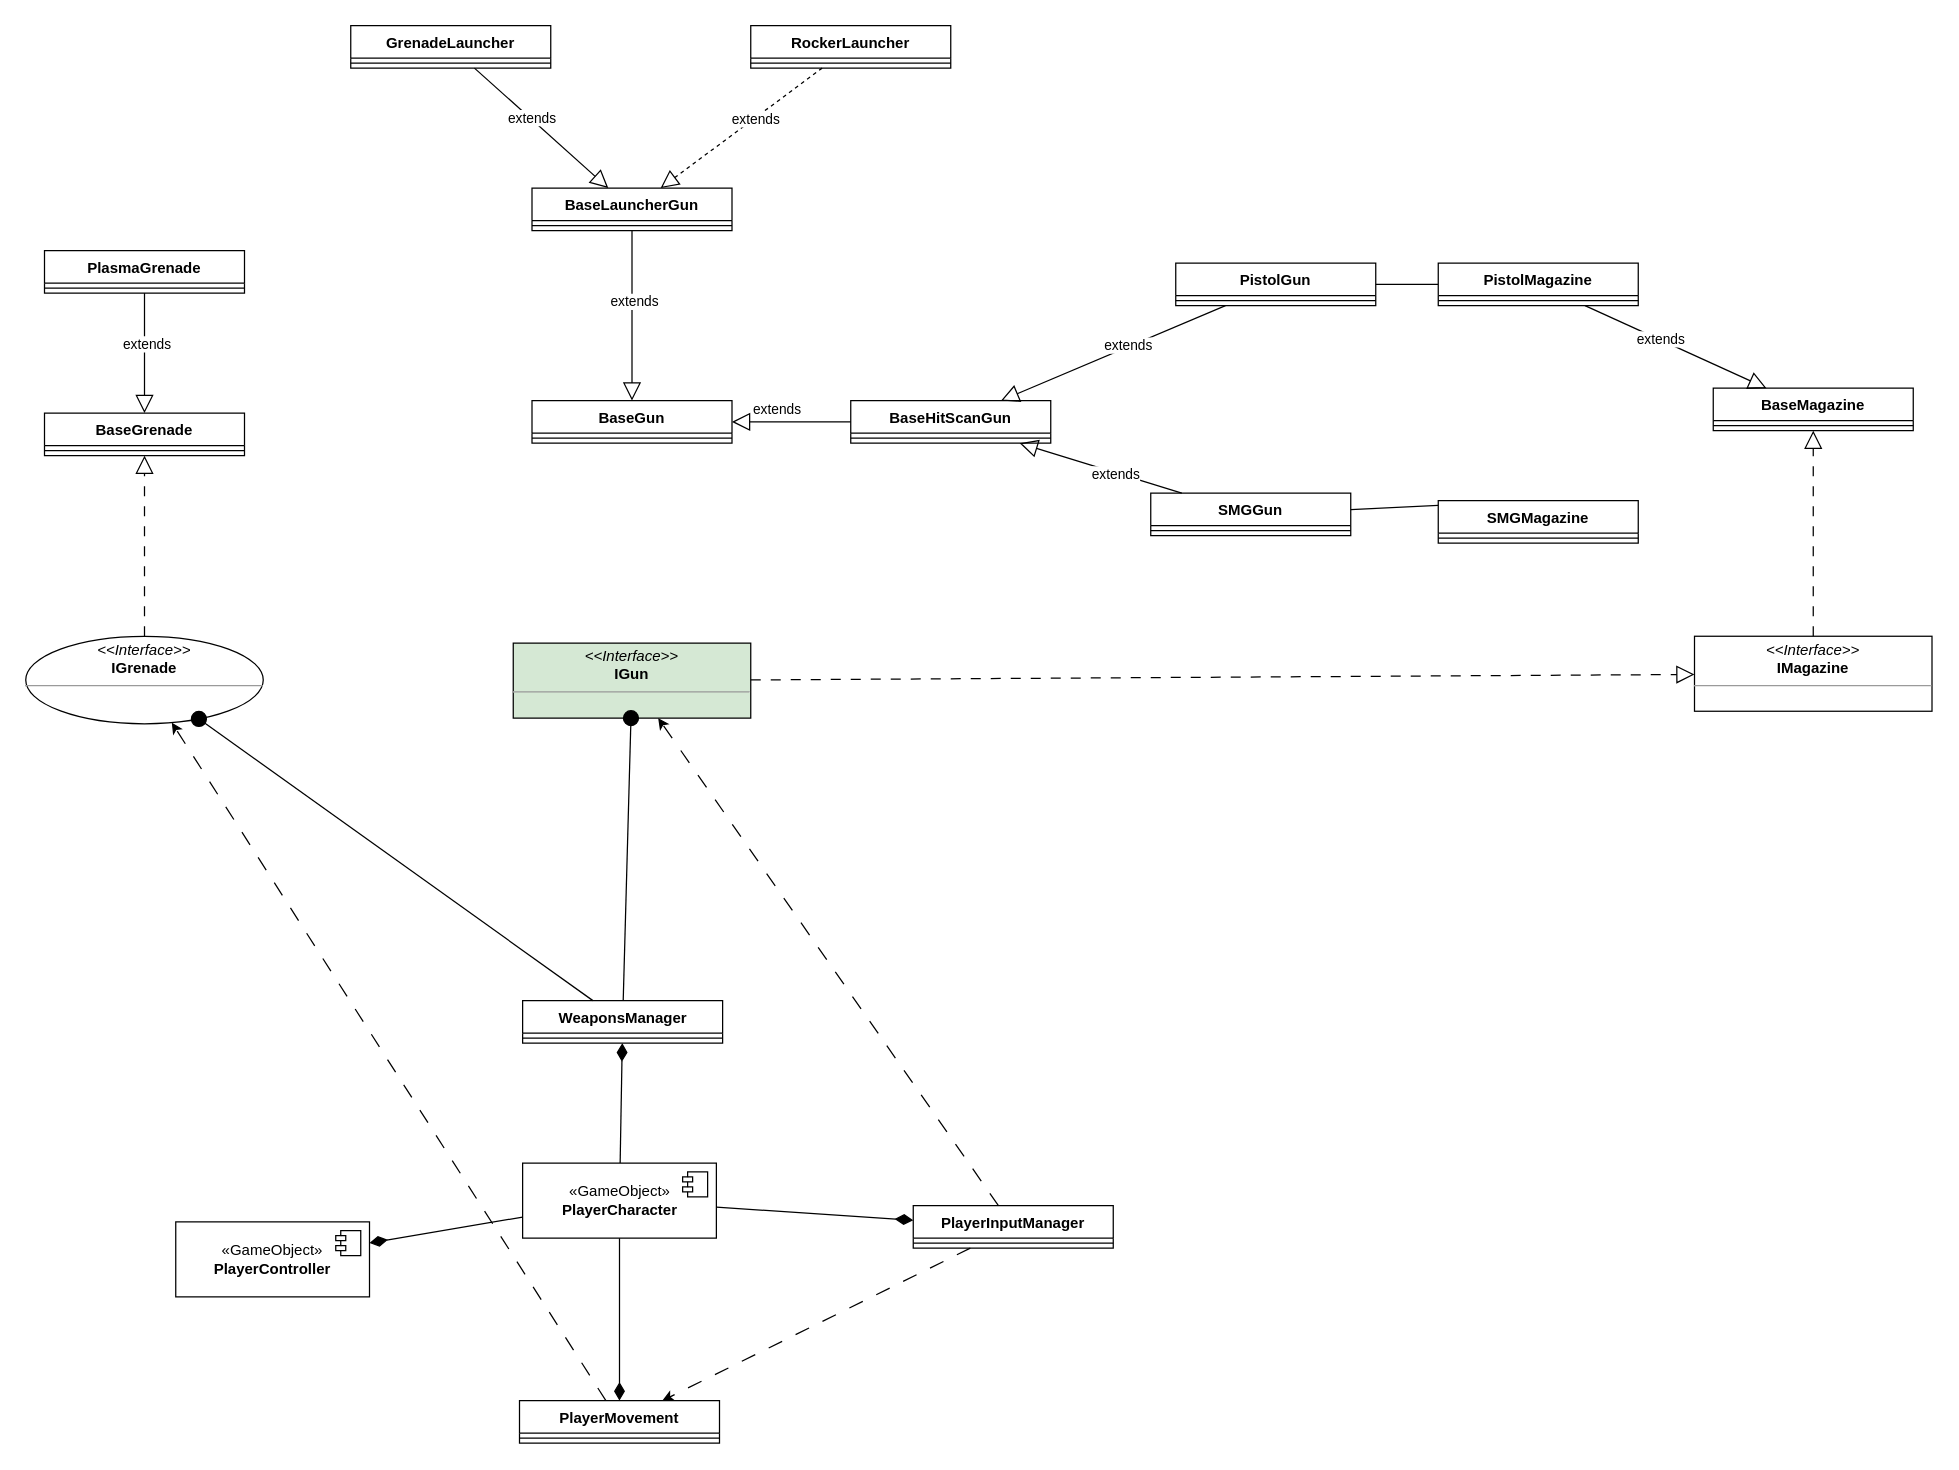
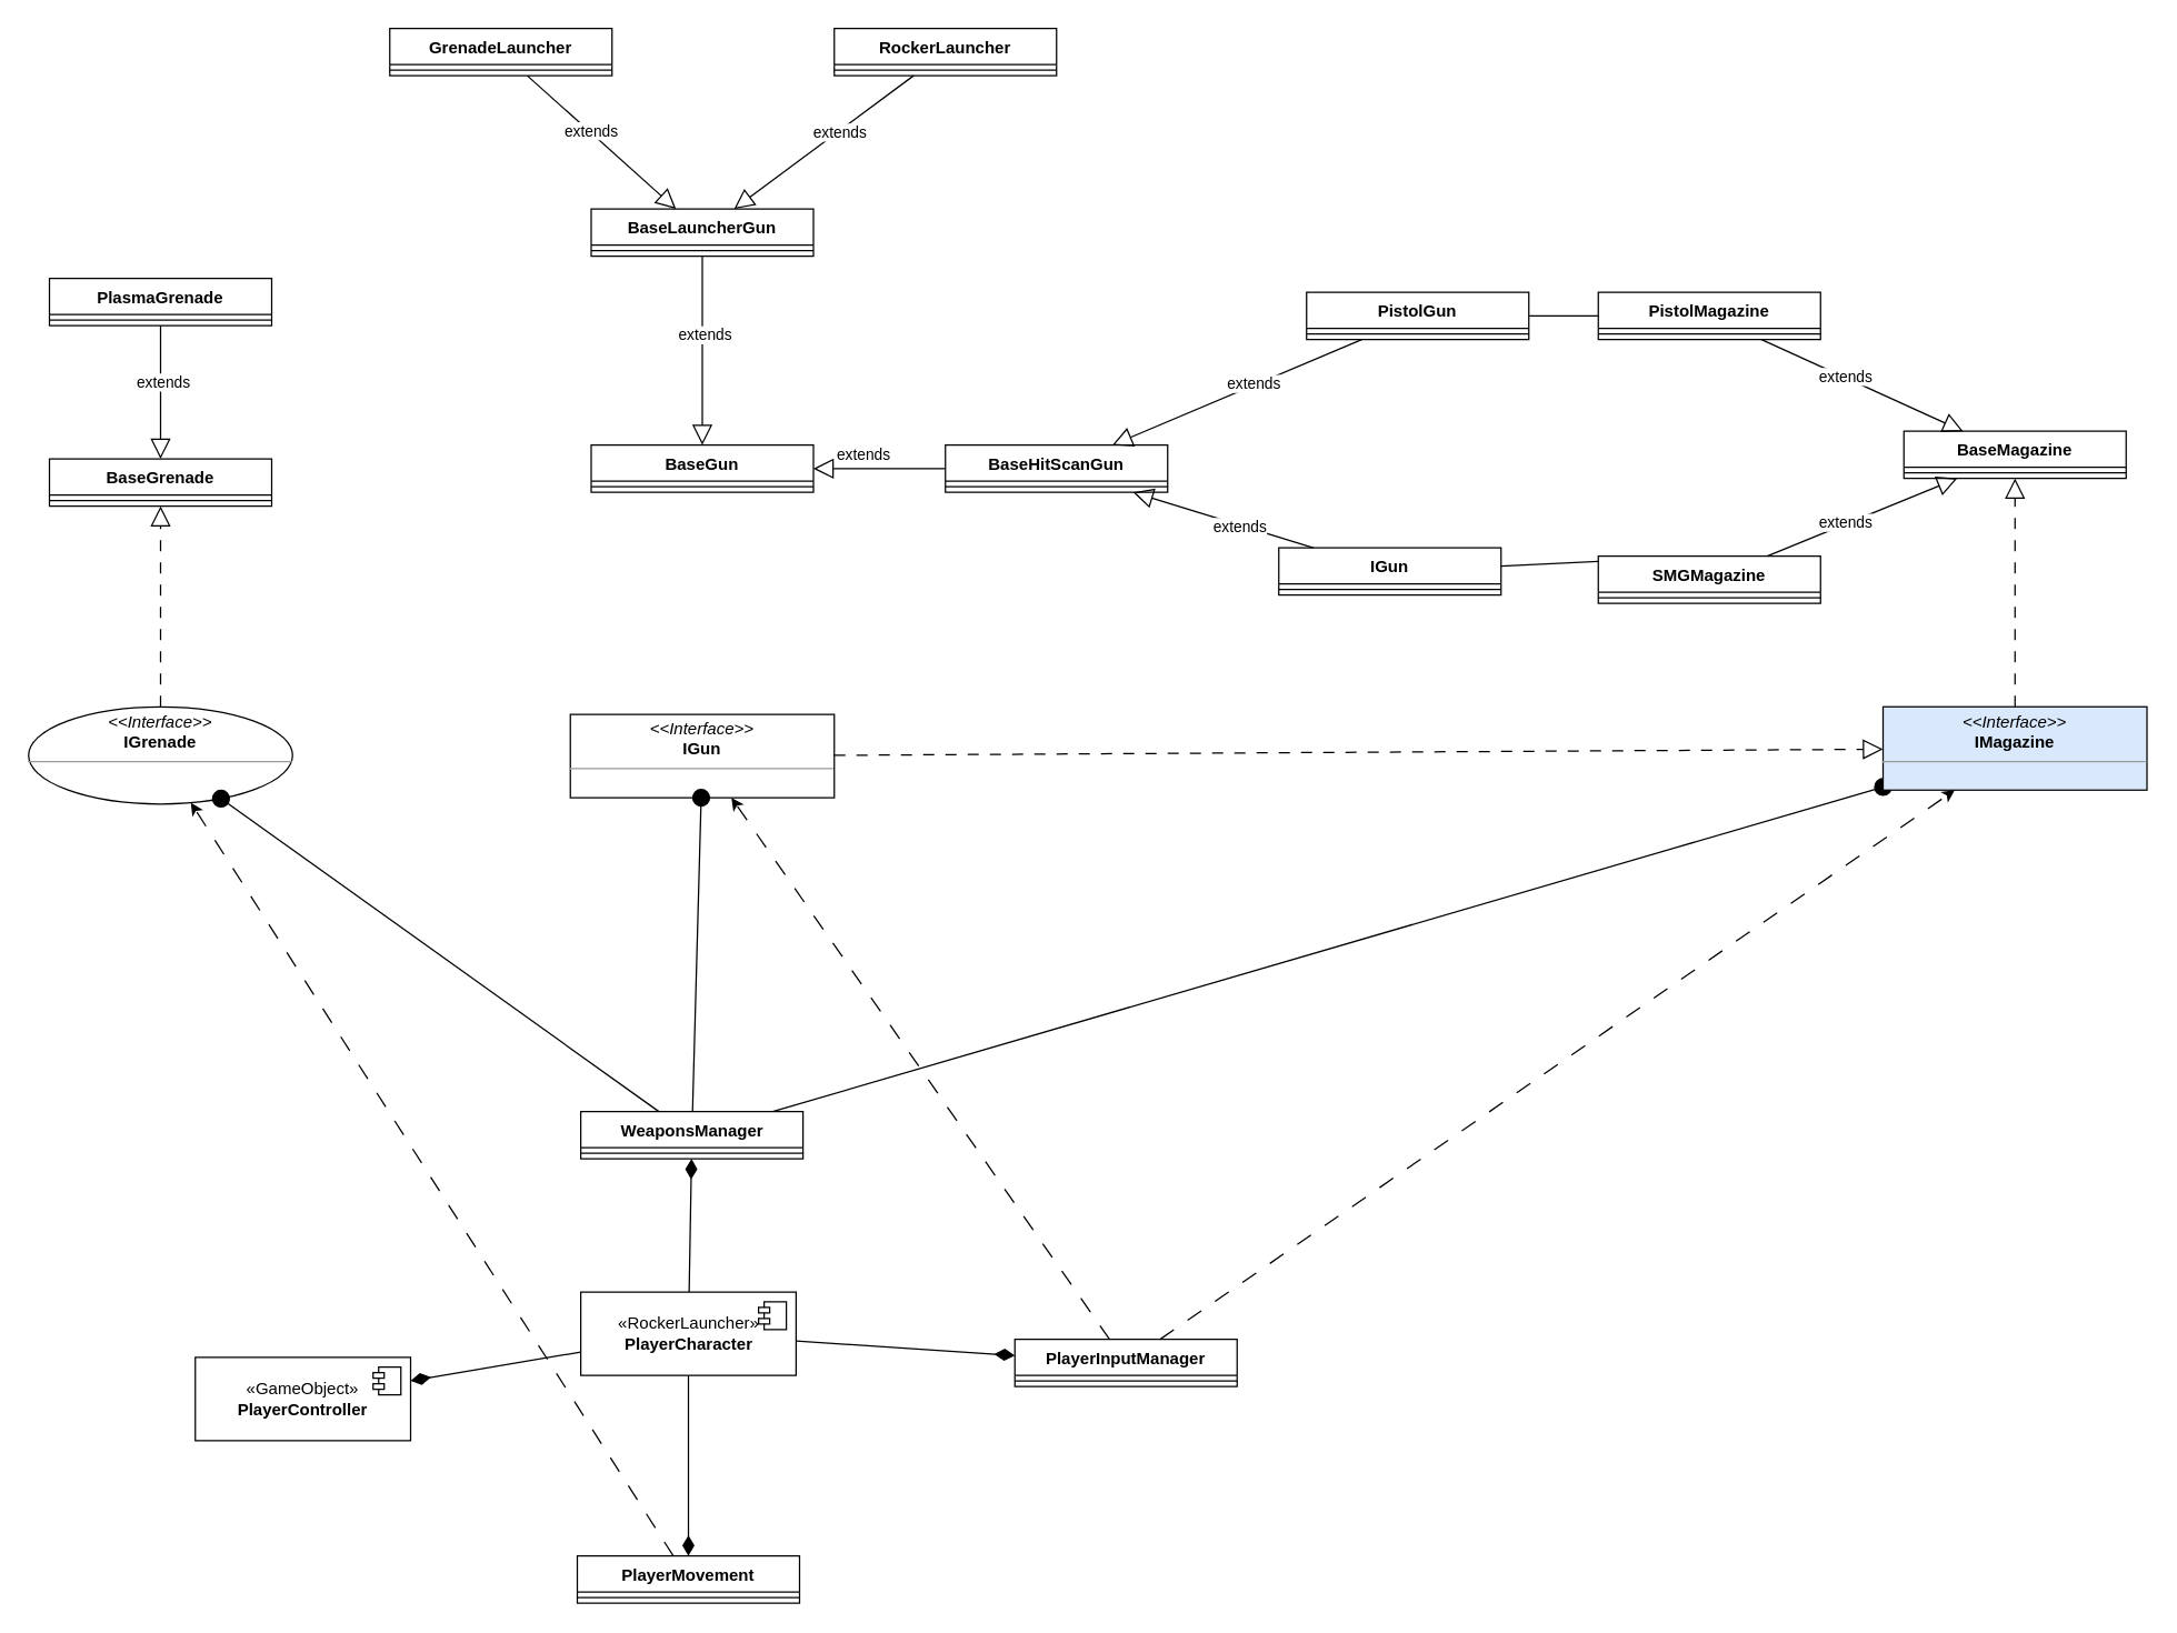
- <mxCell id="42" style="rounded=0;orthogonalLoop=1;jettySize=auto;html=1;endArrow=block;endFill=0;startSize=6;endSize=12;dashed=1;" parent="1" source="40" target="34" edge="1"><mxGeometry relative="1" as="geometry"><mxPoint x="268" y="-36" as="sourcePoint" /><mxPoint x="162" y="-100" as="targetPoint" /></mxGeometry></mxCell>
+ <mxCell id="42" style="rounded=0;orthogonalLoop=1;jettySize=auto;html=1;endArrow=block;endFill=0;startSize=6;endSize=12;" parent="1" source="40" target="34" edge="1"><mxGeometry relative="1" as="geometry"><mxPoint x="268" y="-36" as="sourcePoint" /><mxPoint x="162" y="-100" as="targetPoint" /></mxGeometry></mxCell>
+ <mxCell id="63" style="rounded=0;orthogonalLoop=1;jettySize=auto;html=1;endArrow=block;endFill=0;startSize=6;endSize=12;" parent="1" source="55" target="59" edge="1"><mxGeometry relative="1" as="geometry"><mxPoint x="755" y="296" as="sourcePoint" /><mxPoint x="655" y="234" as="targetPoint" /></mxGeometry></mxCell>
+ <mxCell id="64" value="extends" style="edgeLabel;html=1;align=center;verticalAlign=middle;resizable=0;points=[];" parent="63" vertex="1" connectable="0"><mxGeometry x="-0.172" y="1" relative="1" as="geometry"><mxPoint as="offset" /></mxGeometry></mxCell>
- <mxCell id="6" value="SMGGun" style="swimlane;fontStyle=1;align=center;verticalAlign=top;childLayout=stackLayout;horizontal=1;startSize=26;horizontalStack=0;resizeParent=1;resizeParentMax=0;resizeLast=0;collapsible=1;marginBottom=0;whiteSpace=wrap;html=1;" parent="1" vertex="1"><mxGeometry x="920" y="394" width="160" height="34" as="geometry" /></mxCell>
+ <mxCell id="6" value="IGun" style="swimlane;fontStyle=1;align=center;verticalAlign=top;childLayout=stackLayout;horizontal=1;startSize=26;horizontalStack=0;resizeParent=1;resizeParentMax=0;resizeLast=0;collapsible=1;marginBottom=0;whiteSpace=wrap;html=1;" parent="1" vertex="1"><mxGeometry x="920" y="394" width="160" height="34" as="geometry" /></mxCell>
- <mxCell id="57" value="&lt;p style=&quot;margin:0px;margin-top:4px;text-align:center;&quot;&gt;&lt;i&gt;&amp;lt;&amp;lt;Interface&amp;gt;&amp;gt;&lt;/i&gt;&lt;br&gt;&lt;b&gt;IMagazine&lt;/b&gt;&lt;/p&gt;&lt;hr size=&quot;1&quot;&gt;" style="verticalAlign=top;align=left;overflow=fill;fontSize=12;fontFamily=Helvetica;html=1;rounded=0;shadow=0;comic=0;labelBackgroundColor=none;strokeWidth=1" parent="1" vertex="1"><mxGeometry x="1355" y="508.5" width="190" height="60" as="geometry" /></mxCell>
+ <mxCell id="57" value="&lt;p style=&quot;margin:0px;margin-top:4px;text-align:center;&quot;&gt;&lt;i&gt;&amp;lt;&amp;lt;Interface&amp;gt;&amp;gt;&lt;/i&gt;&lt;br&gt;&lt;b&gt;IMagazine&lt;/b&gt;&lt;/p&gt;&lt;hr size=&quot;1&quot;&gt;" style="verticalAlign=top;align=left;overflow=fill;fontSize=12;fontFamily=Helvetica;html=1;rounded=0;shadow=0;comic=0;labelBackgroundColor=none;strokeWidth=1;fillColor=#dae8fc;" parent="1" vertex="1"><mxGeometry x="1355" y="508.5" width="190" height="60" as="geometry" /></mxCell>
- <mxCell id="10" value="&lt;p style=&quot;margin:0px;margin-top:4px;text-align:center;&quot;&gt;&lt;i&gt;&amp;lt;&amp;lt;Interface&amp;gt;&amp;gt;&lt;/i&gt;&lt;br&gt;&lt;b&gt;IGun&lt;/b&gt;&lt;/p&gt;&lt;hr size=&quot;1&quot;&gt;" style="verticalAlign=top;align=left;overflow=fill;fontSize=12;fontFamily=Helvetica;html=1;rounded=0;shadow=0;comic=0;labelBackgroundColor=none;strokeWidth=1;fillColor=#d5e8d4;" parent="1" vertex="1"><mxGeometry x="410" y="514" width="190" height="60" as="geometry" /></mxCell>
+ <mxCell id="10" value="&lt;p style=&quot;margin:0px;margin-top:4px;text-align:center;&quot;&gt;&lt;i&gt;&amp;lt;&amp;lt;Interface&amp;gt;&amp;gt;&lt;/i&gt;&lt;br&gt;&lt;b&gt;IGun&lt;/b&gt;&lt;/p&gt;&lt;hr size=&quot;1&quot;&gt;" style="verticalAlign=top;align=left;overflow=fill;fontSize=12;fontFamily=Helvetica;html=1;rounded=0;shadow=0;comic=0;labelBackgroundColor=none;strokeWidth=1" parent="1" vertex="1"><mxGeometry x="410" y="514" width="190" height="60" as="geometry" /></mxCell>
+ <mxCell id="3" style="rounded=0;orthogonalLoop=1;jettySize=auto;html=1;endArrow=oval;endFill=1;endSize=12;" parent="1" source="4" target="57" edge="1"><mxGeometry relative="1" as="geometry"><mxPoint x="1030" y="440" as="targetPoint" /></mxGeometry></mxCell>
- <mxCell id="66" value="«GameObject»&lt;br&gt;&lt;b&gt;PlayerCharacter&lt;/b&gt;" style="html=1;dropTarget=0;whiteSpace=wrap;" parent="1" vertex="1"><mxGeometry x="417.5" y="930" width="155" height="60" as="geometry" /></mxCell>
+ <mxCell id="66" value="«RockerLauncher»&lt;br&gt;&lt;b&gt;PlayerCharacter&lt;/b&gt;" style="html=1;dropTarget=0;whiteSpace=wrap;" parent="1" vertex="1"><mxGeometry x="417.5" y="930" width="155" height="60" as="geometry" /></mxCell>
- <mxCell id="65" style="rounded=0;orthogonalLoop=1;jettySize=auto;html=1;dashed=1;dashPattern=12 12;" parent="1" source="18" target="21" edge="1"><mxGeometry relative="1" as="geometry"><mxPoint x="1090" y="1046" as="sourcePoint" /><mxPoint x="915" y="922" as="targetPoint" /></mxGeometry></mxCell>
+ <mxCell id="65" style="rounded=0;orthogonalLoop=1;jettySize=auto;html=1;dashed=1;dashPattern=12 12;" parent="1" source="18" target="57" edge="1"><mxGeometry relative="1" as="geometry"><mxPoint x="1090" y="1046" as="sourcePoint" /><mxPoint x="915" y="922" as="targetPoint" /></mxGeometry></mxCell>
